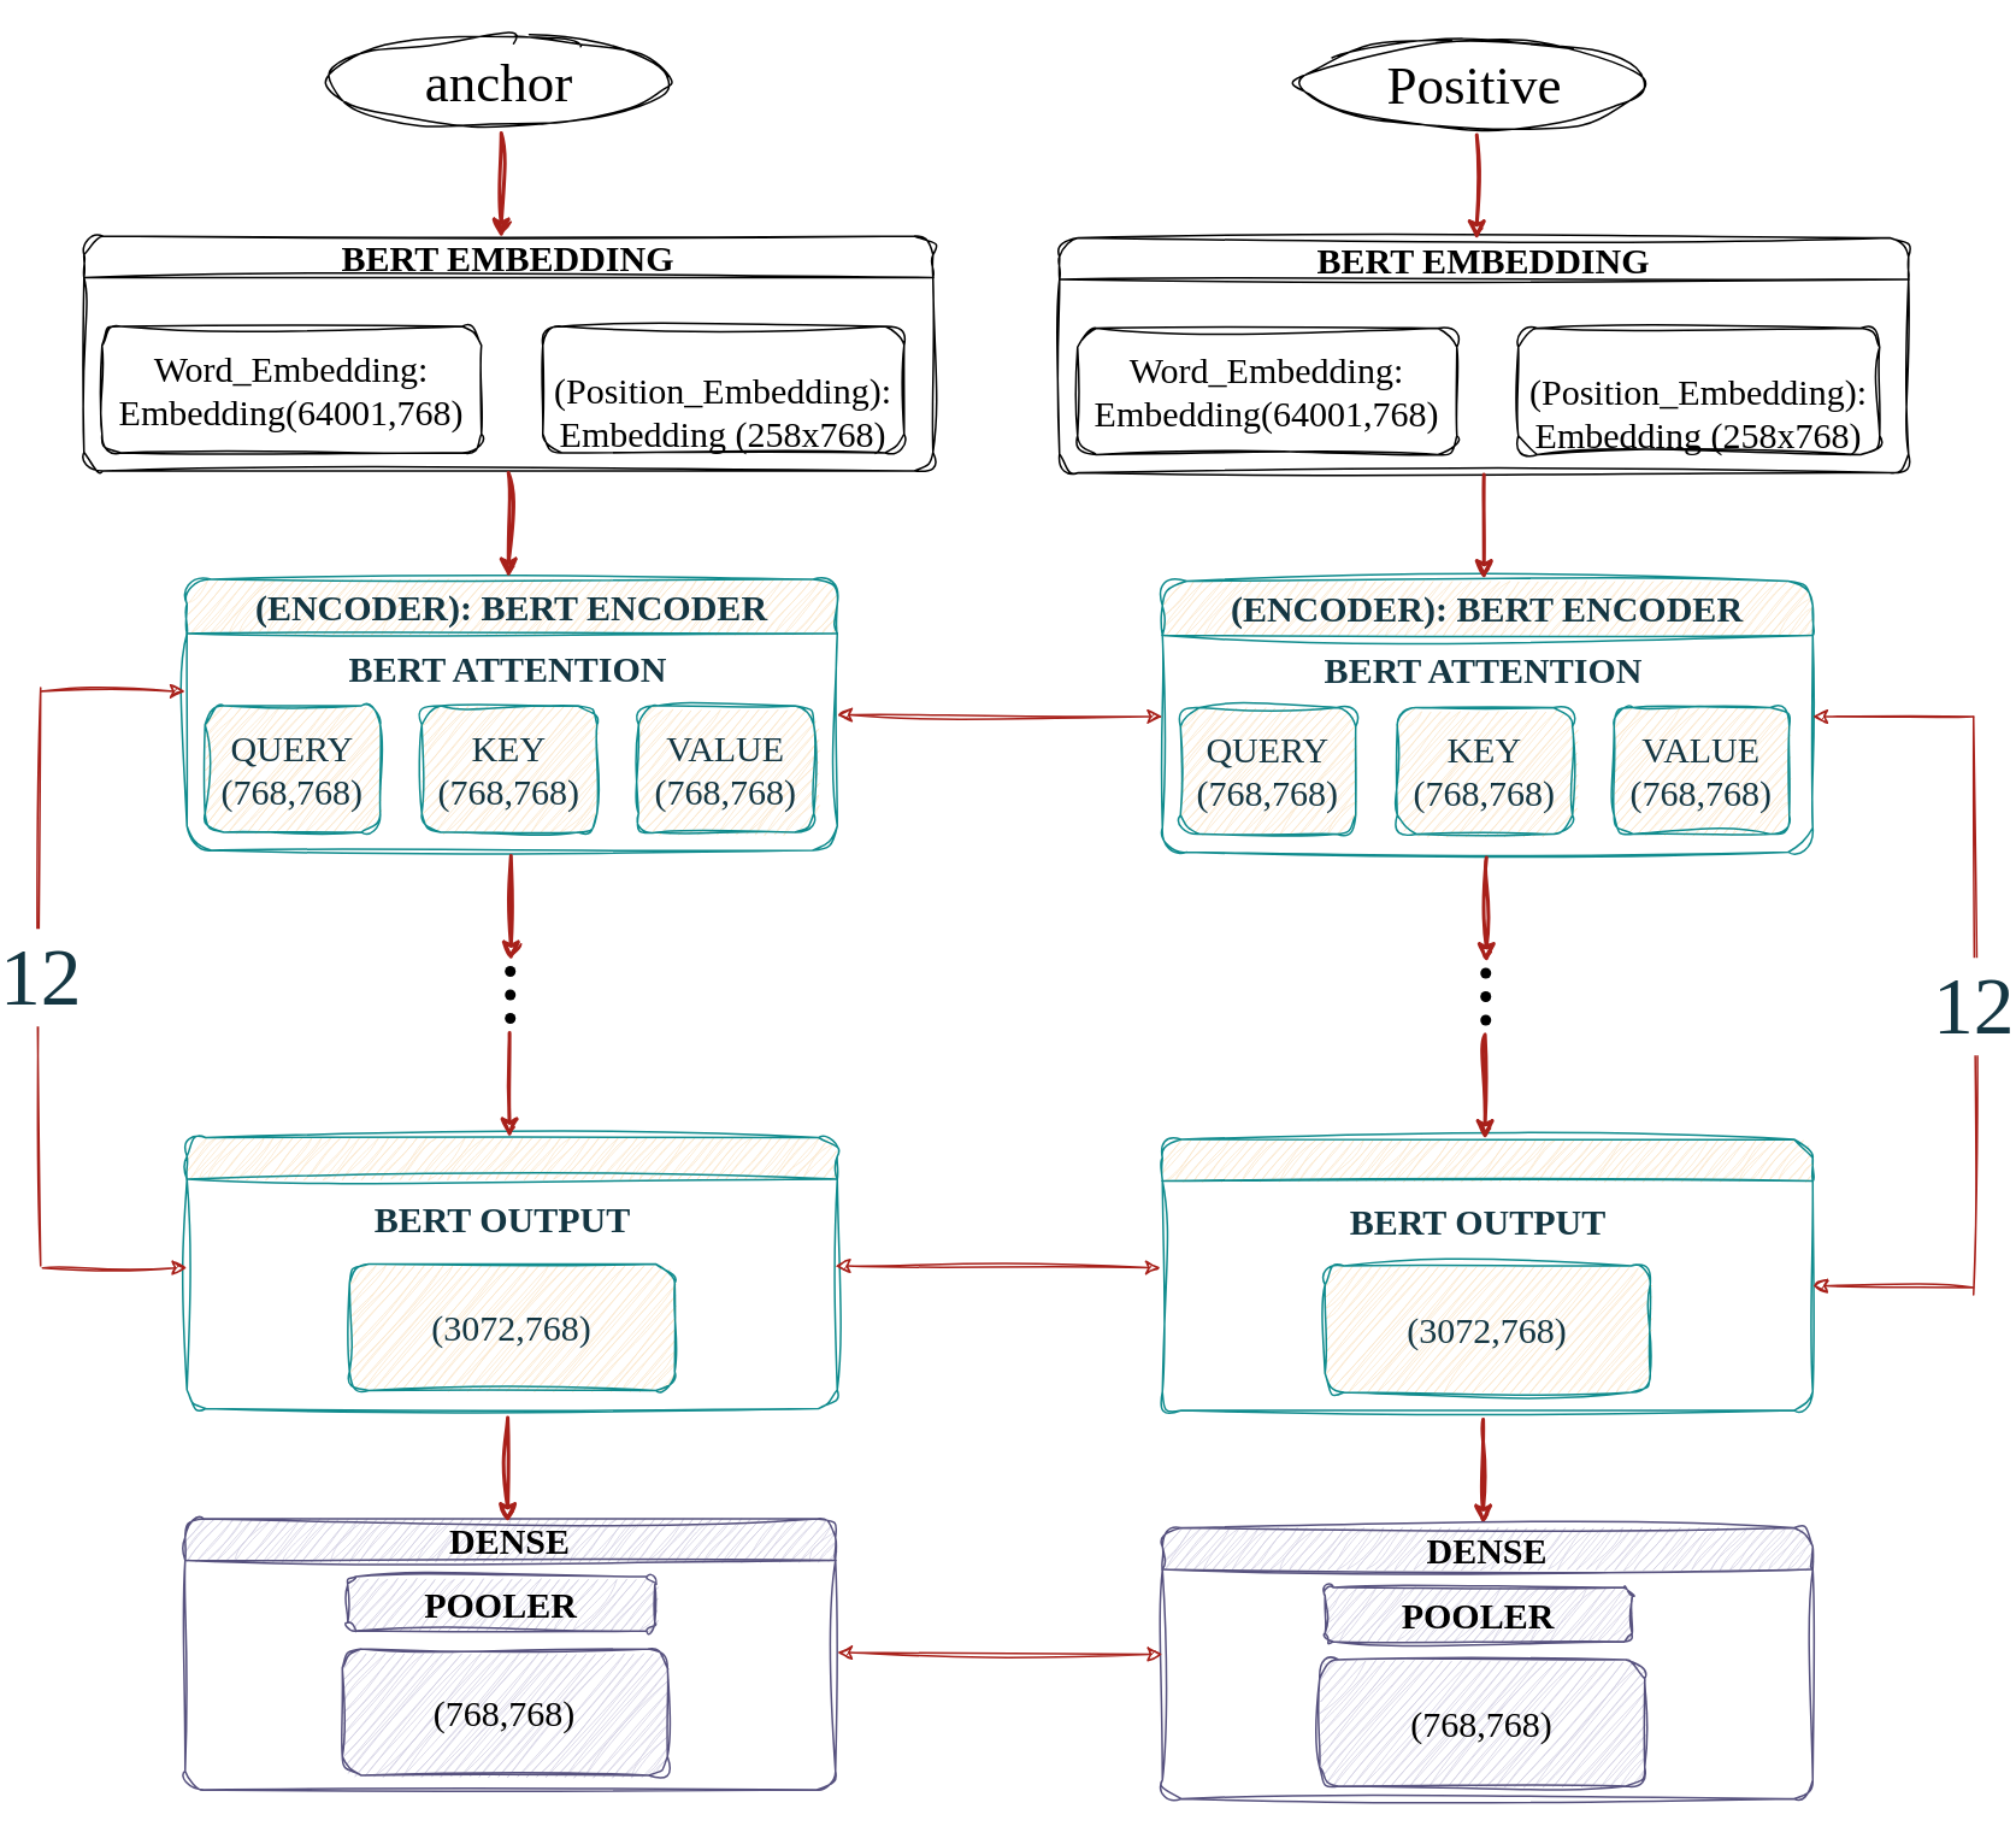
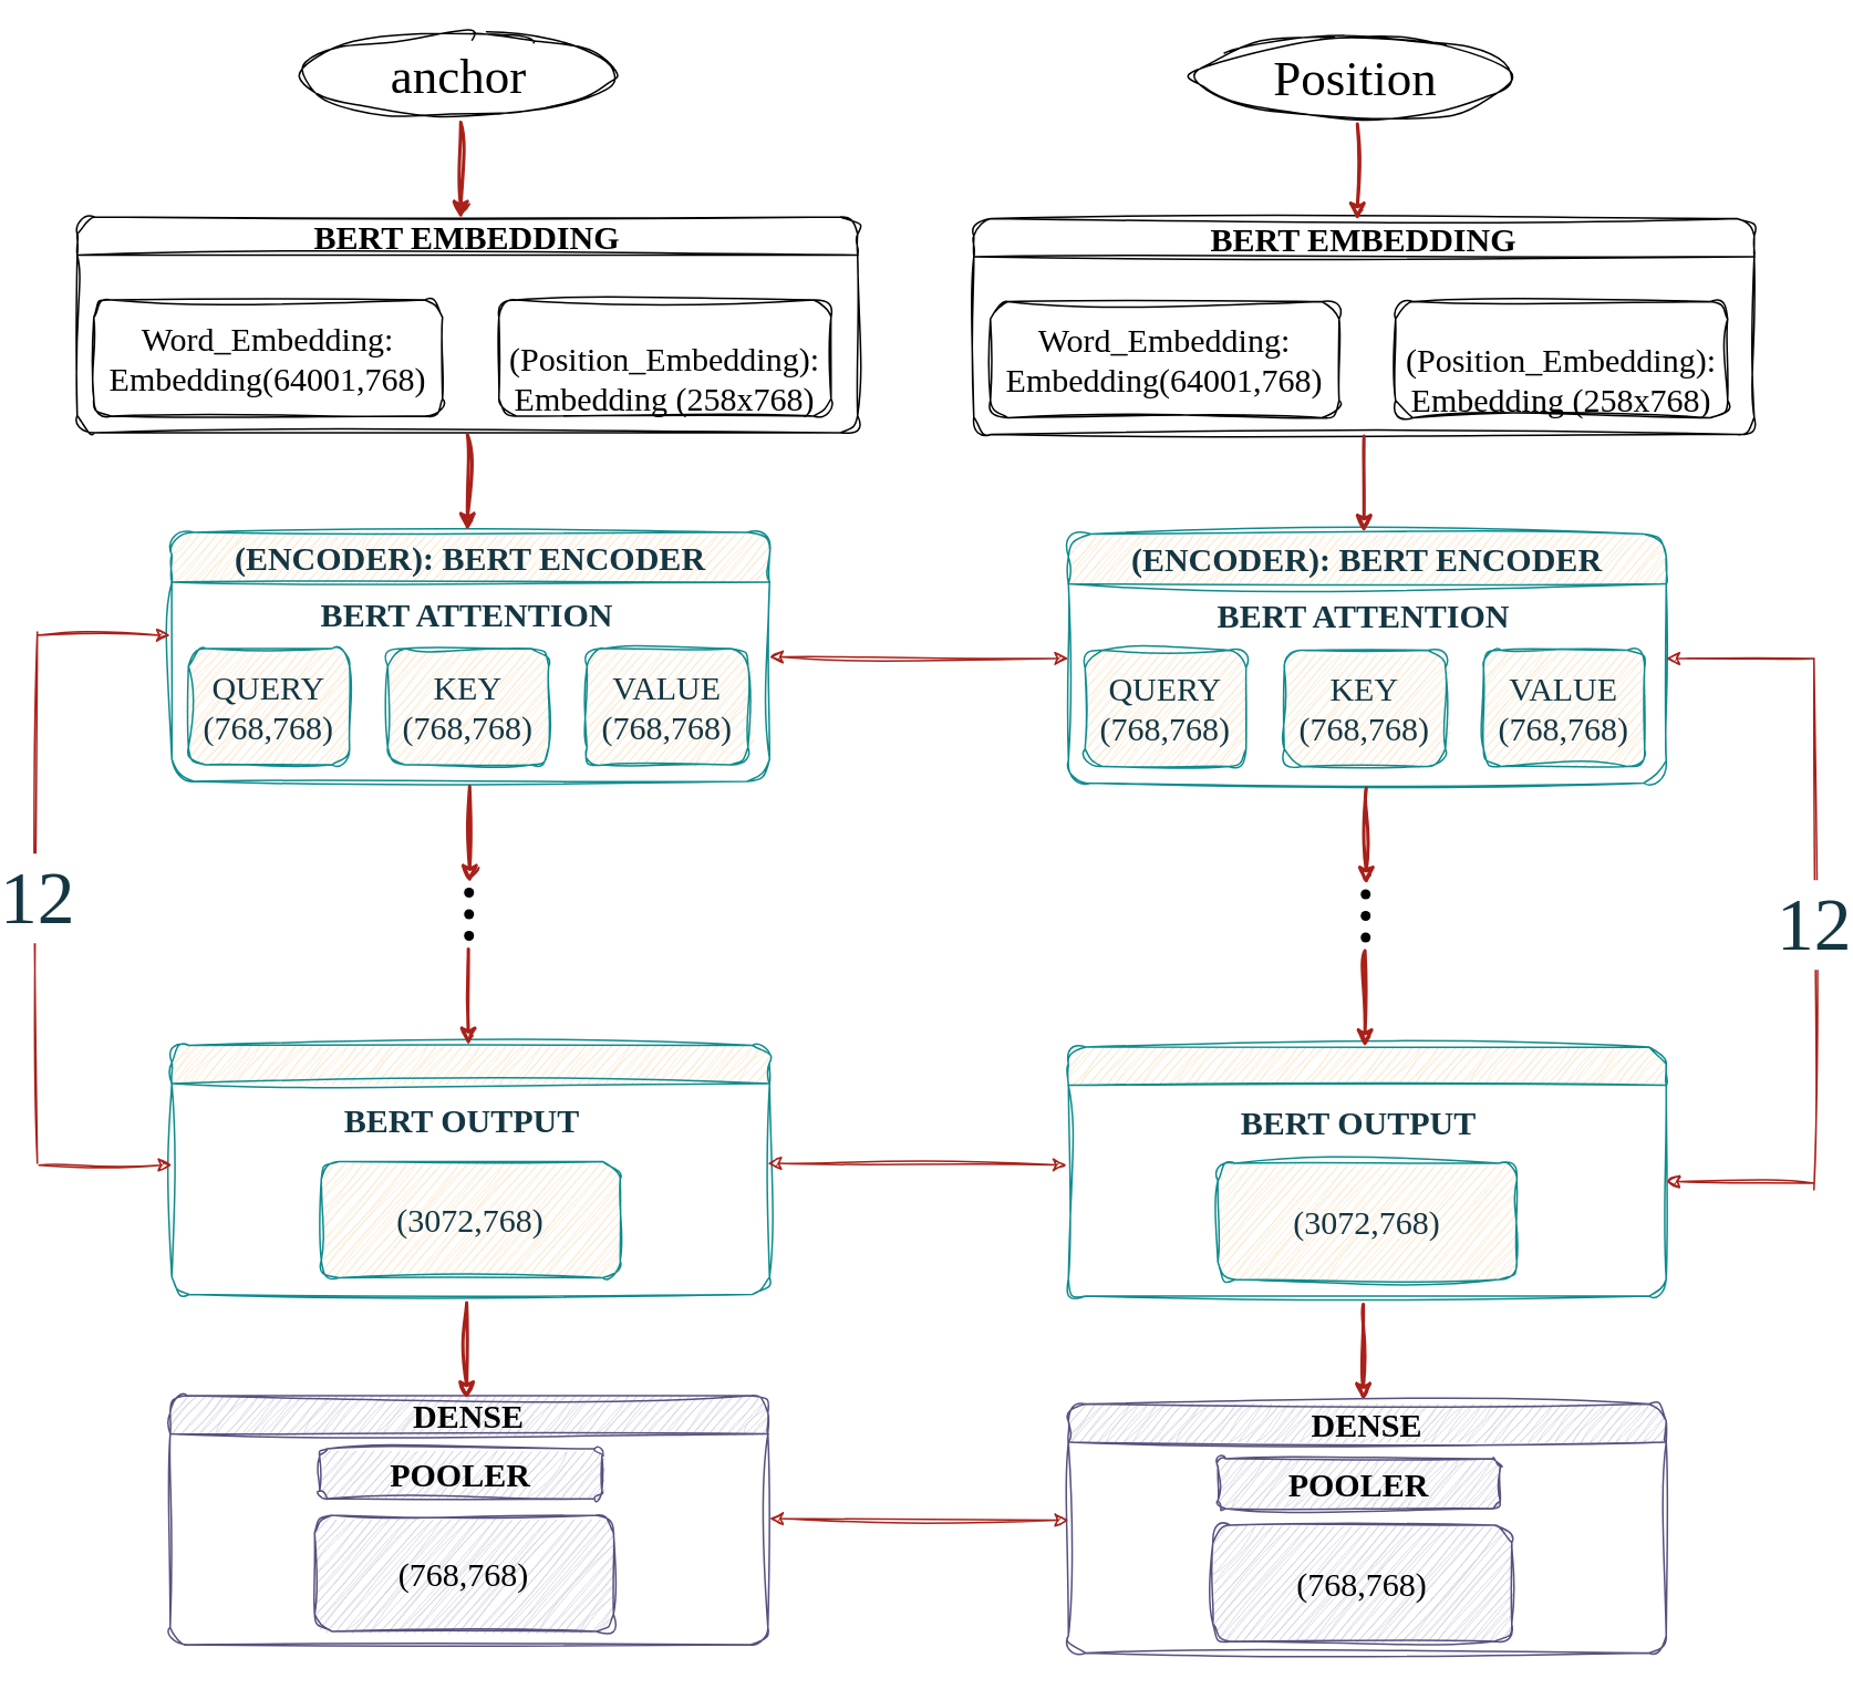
- <mxCell id="48" value="Positive" style="ellipse;whiteSpace=wrap;html=1;sketch=1;hachureGap=4;jiggle=2;curveFitting=1;fontFamily=Times New Roman;fontSize=30;fillColor=none;" parent="1" vertex="1"><mxGeometry x="719" y="21" width="190" height="50" as="geometry" /></mxCell>
+ <mxCell id="48" value="Position" style="ellipse;whiteSpace=wrap;html=1;sketch=1;hachureGap=4;jiggle=2;curveFitting=1;fontFamily=Times New Roman;fontSize=30;fillColor=none;" parent="1" vertex="1"><mxGeometry x="719" y="21" width="190" height="50" as="geometry" /></mxCell>
